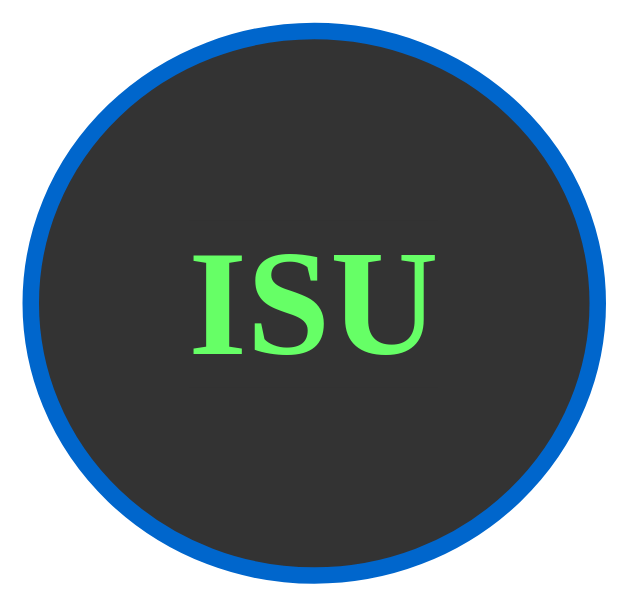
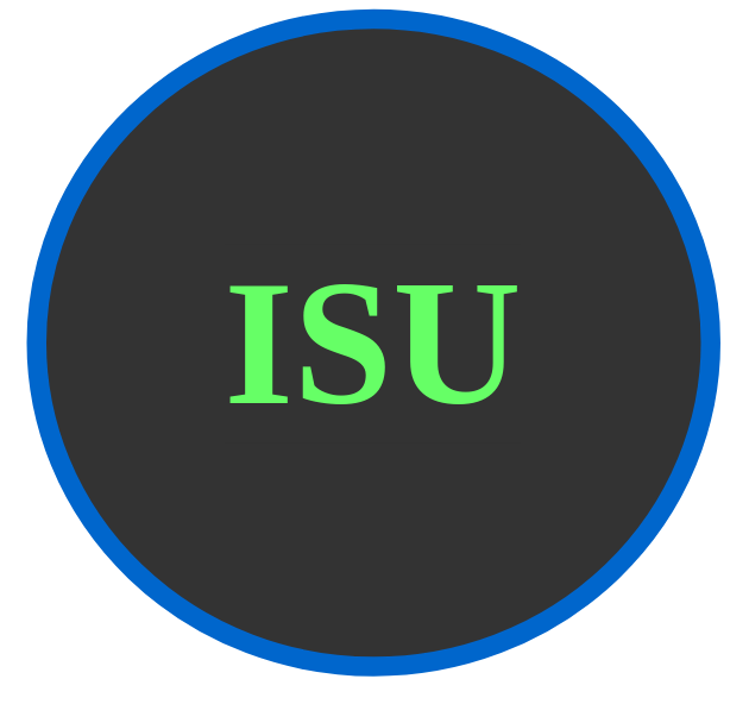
- <mxCell id="2" value="&lt;b&gt;&lt;font style=&quot;line-height: 120% ; font-size: 100px ; background-color: rgb(51 , 51 , 51)&quot; face=&quot;Tahoma&quot; color=&quot;#66ff66&quot;&gt;ISU&lt;/font&gt;&lt;/b&gt;" style="ellipse;whiteSpace=wrap;html=1;gradientDirection=south;strokeWidth=11;shadow=0;sketch=0;align=center;fontSize=5;fillColor=#333333;strokeColor=#0066CC;" parent="1" vertex="1"><mxGeometry x="20" y="20" width="378" height="363" as="geometry" /></mxCell>
+ <mxCell id="2" value="&lt;b&gt;&lt;font style=&quot;line-height: 120% ; font-size: 100px ; background-color: rgb(51 , 51 , 51)&quot; face=&quot;Tahoma&quot; color=&quot;#66ff66&quot;&gt;ISU&lt;/font&gt;&lt;/b&gt;" style="ellipse;whiteSpace=wrap;html=1;gradientDirection=south;strokeWidth=11;shadow=0;sketch=0;align=center;fontSize=5;fillColor=#333333;strokeColor=#0066CC;" parent="1" vertex="1"><mxGeometry x="20" y="10" width="378" height="363" as="geometry" /></mxCell>
